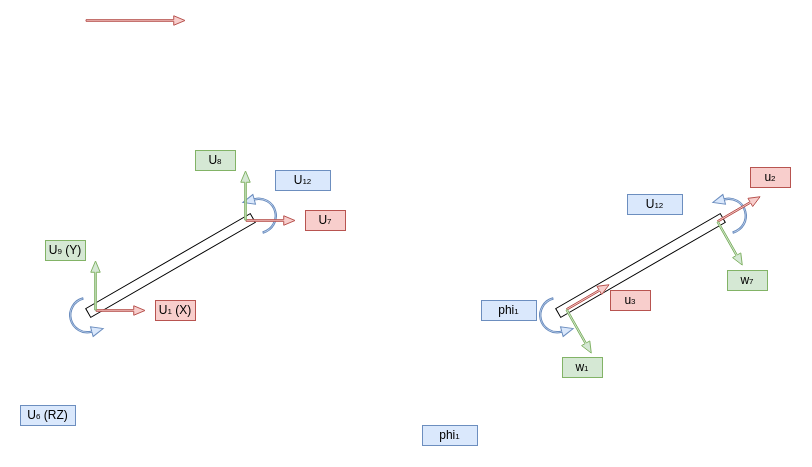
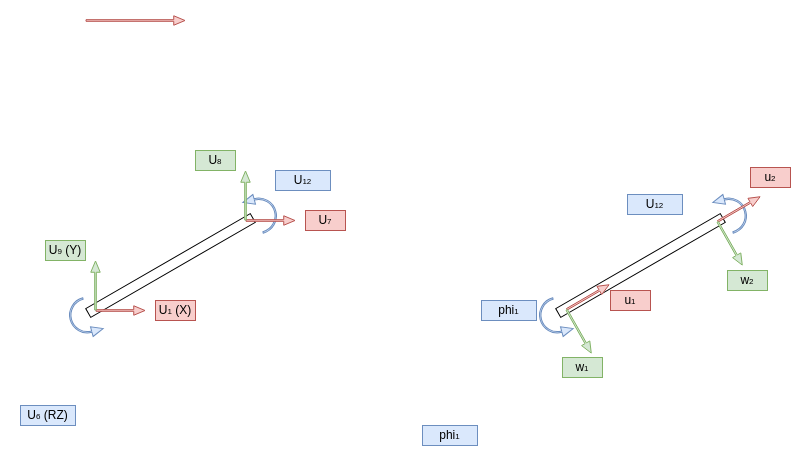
- <mxCell id="23" value="w&lt;font style=&quot;font-size: 8px;&quot;&gt;7&lt;/font&gt;" style="text;html=1;strokeColor=#82b366;fillColor=#d5e8d4;align=center;verticalAlign=middle;whiteSpace=wrap;rounded=0;strokeWidth=1;" vertex="1" parent="1"><mxGeometry x="727" y="270" width="40" height="20" as="geometry" /></mxCell>
+ <mxCell id="23" value="w&lt;font style=&quot;font-size: 8px;&quot;&gt;2&lt;/font&gt;" style="text;html=1;strokeColor=#82b366;fillColor=#d5e8d4;align=center;verticalAlign=middle;whiteSpace=wrap;rounded=0;strokeWidth=1;" vertex="1" parent="1"><mxGeometry x="727" y="270" width="40" height="20" as="geometry" /></mxCell>
- <mxCell id="18" value="u&lt;font style=&quot;font-size: 8px;&quot;&gt;3&lt;/font&gt;" style="text;html=1;strokeColor=#b85450;fillColor=#f8cecc;align=center;verticalAlign=middle;whiteSpace=wrap;rounded=0;strokeWidth=1;" vertex="1" parent="1"><mxGeometry x="610" y="290" width="40" height="20" as="geometry" /></mxCell>
+ <mxCell id="18" value="u&lt;font style=&quot;font-size: 8px;&quot;&gt;1&lt;/font&gt;" style="text;html=1;strokeColor=#b85450;fillColor=#f8cecc;align=center;verticalAlign=middle;whiteSpace=wrap;rounded=0;strokeWidth=1;" vertex="1" parent="1"><mxGeometry x="610" y="290" width="40" height="20" as="geometry" /></mxCell>
